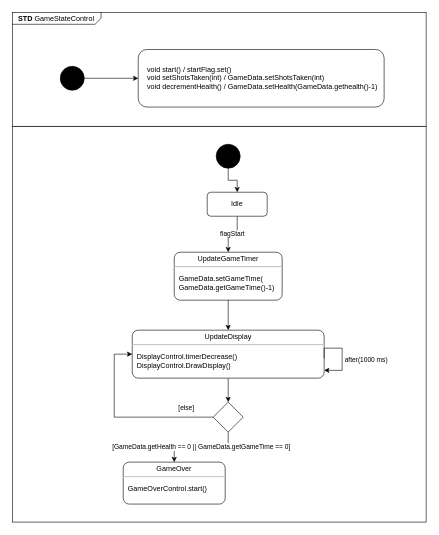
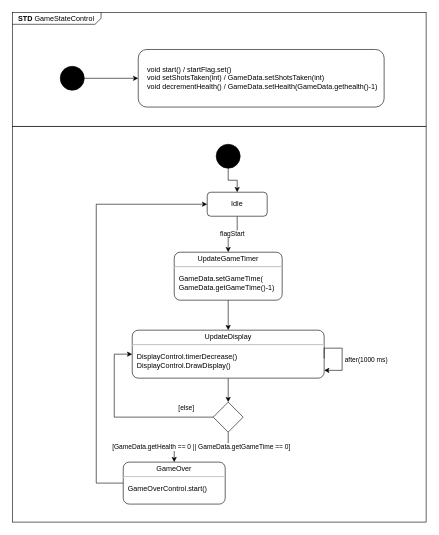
+ <mxCell id="20" style="edgeStyle=orthogonalEdgeStyle;rounded=0;orthogonalLoop=1;jettySize=auto;html=1;" edge="1" parent="1" source="21" target="11"><mxGeometry relative="1" as="geometry"><Array as="points"><mxPoint x="160" y="805" /><mxPoint x="160" y="340" /></Array></mxGeometry></mxCell>
